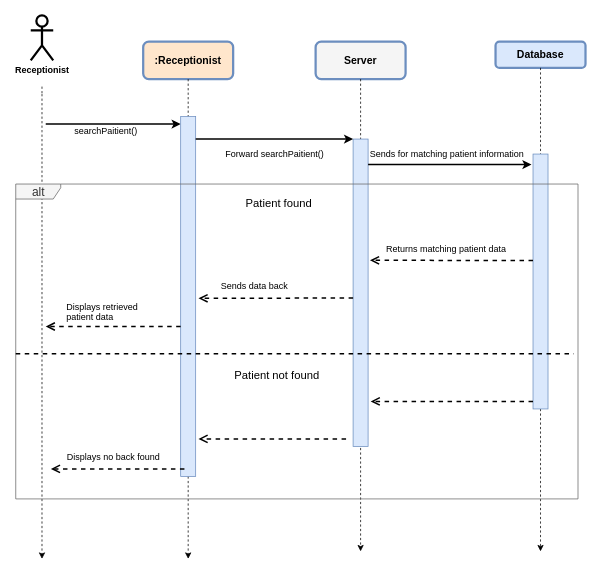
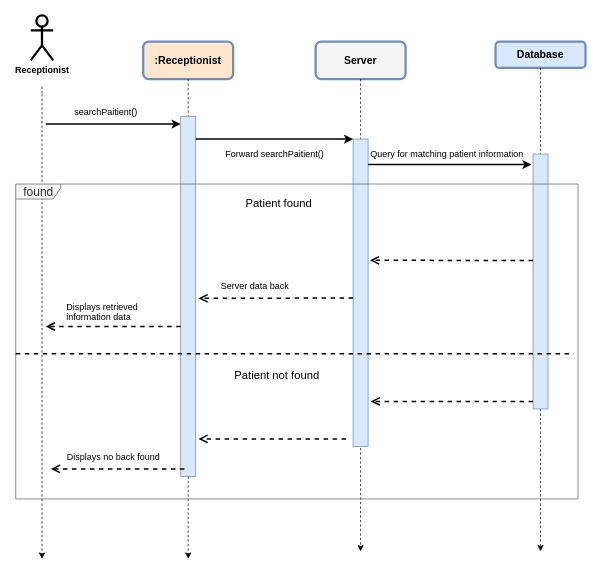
- <mxCell id="5" value="searchPaitient()" style="text;html=1;align=center;verticalAlign=middle;resizable=0;points=[];autosize=1;strokeColor=none;fillColor=none;" parent="1" vertex="1"><mxGeometry x="85" y="160" width="110" height="30" as="geometry" /></mxCell>
+ <mxCell id="5" value="searchPaitient()" style="text;html=1;align=center;verticalAlign=middle;resizable=0;points=[];autosize=1;strokeColor=none;fillColor=none;" parent="1" vertex="1"><mxGeometry x="85" y="135" width="110" height="30" as="geometry" /></mxCell>
- <mxCell id="21" value="Sends for matching patient information" style="text;html=1;align=center;verticalAlign=middle;resizable=0;points=[];autosize=1;strokeColor=none;fillColor=none;" parent="1" vertex="1"><mxGeometry x="480" y="190" width="230" height="30" as="geometry" /></mxCell>
+ <mxCell id="21" value="Query for matching patient information" style="text;html=1;align=center;verticalAlign=middle;resizable=0;points=[];autosize=1;strokeColor=none;fillColor=none;" parent="1" vertex="1"><mxGeometry x="480" y="190" width="230" height="30" as="geometry" /></mxCell>
- <mxCell id="22" value="&lt;font style=&quot;font-size: 16px;&quot;&gt;alt&lt;/font&gt;" style="shape=umlFrame;tabWidth=110;tabHeight=30;tabPosition=left;html=1;boundedLbl=1;labelInHeader=1;width=60;height=20;rounded=0;shadow=0;glass=0;sketch=0;fontSize=15;fillColor=#f5f5f5;fontColor=#333333;strokeColor=#666666;" parent="1" vertex="1"><mxGeometry x="20" y="245" width="750" height="420" as="geometry" /></mxCell>
+ <mxCell id="22" value="&lt;font style=&quot;font-size: 16px;&quot;&gt;found&lt;/font&gt;" style="shape=umlFrame;tabWidth=110;tabHeight=30;tabPosition=left;html=1;boundedLbl=1;labelInHeader=1;width=60;height=20;rounded=0;shadow=0;glass=0;sketch=0;fontSize=15;fillColor=#f5f5f5;fontColor=#333333;strokeColor=#666666;" parent="1" vertex="1"><mxGeometry x="20" y="245" width="750" height="420" as="geometry" /></mxCell>
- <mxCell id="26" value="Returns matching patient data" style="text;html=1;align=center;verticalAlign=middle;resizable=0;points=[];autosize=1;strokeColor=none;fillColor=none;" parent="22" vertex="1"><mxGeometry x="483.751" y="71.704" width="180" height="30" as="geometry" /></mxCell>
- <mxCell id="28" value="Sends data back" style="text;whiteSpace=wrap;html=1;" parent="22" vertex="1"><mxGeometry x="271.873" y="122.924" width="233.766" height="60.0" as="geometry" /></mxCell>
+ <mxCell id="28" value="Server data back" style="text;whiteSpace=wrap;html=1;" parent="22" vertex="1"><mxGeometry x="271.873" y="122.924" width="233.766" height="60.0" as="geometry" /></mxCell>
- <mxCell id="31" value="Displays retrieved&lt;br&gt;patient data" style="text;whiteSpace=wrap;html=1;" parent="22" vertex="1"><mxGeometry x="65.623" y="150.0" width="233.766" height="60.0" as="geometry" /></mxCell>
+ <mxCell id="31" value="Displays retrieved&lt;br&gt;information data" style="text;whiteSpace=wrap;html=1;" parent="22" vertex="1"><mxGeometry x="65.623" y="150.0" width="233.766" height="60.0" as="geometry" /></mxCell>
